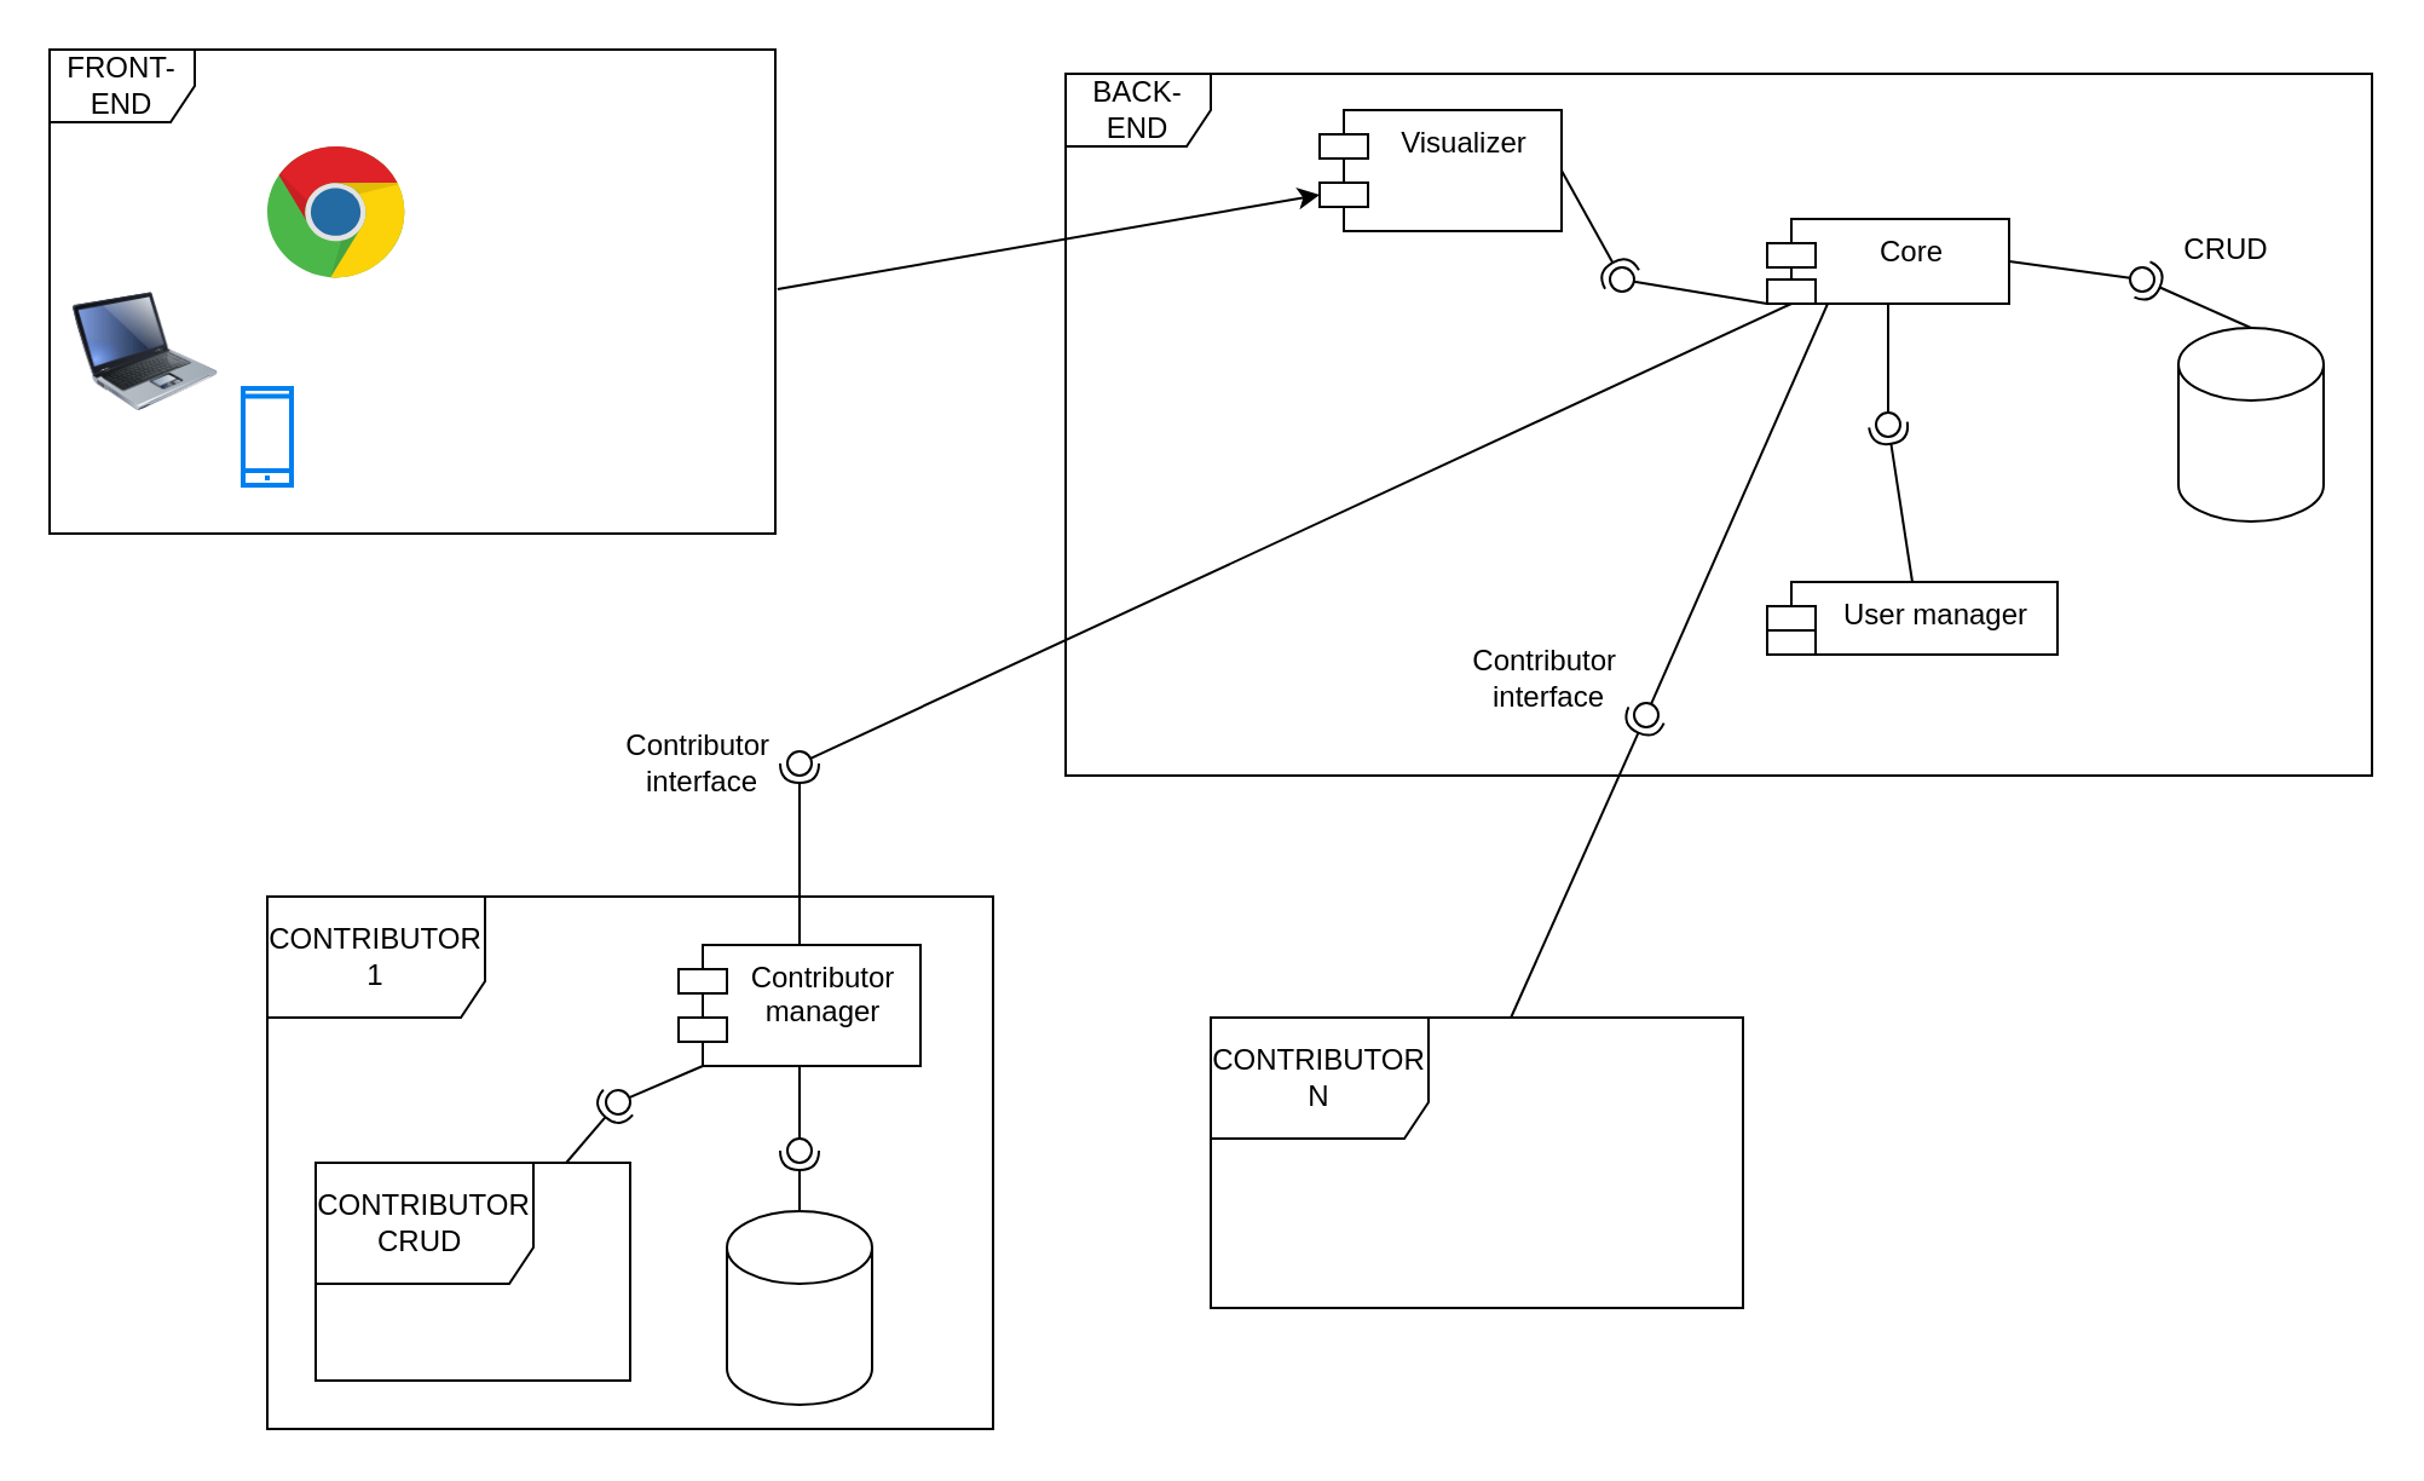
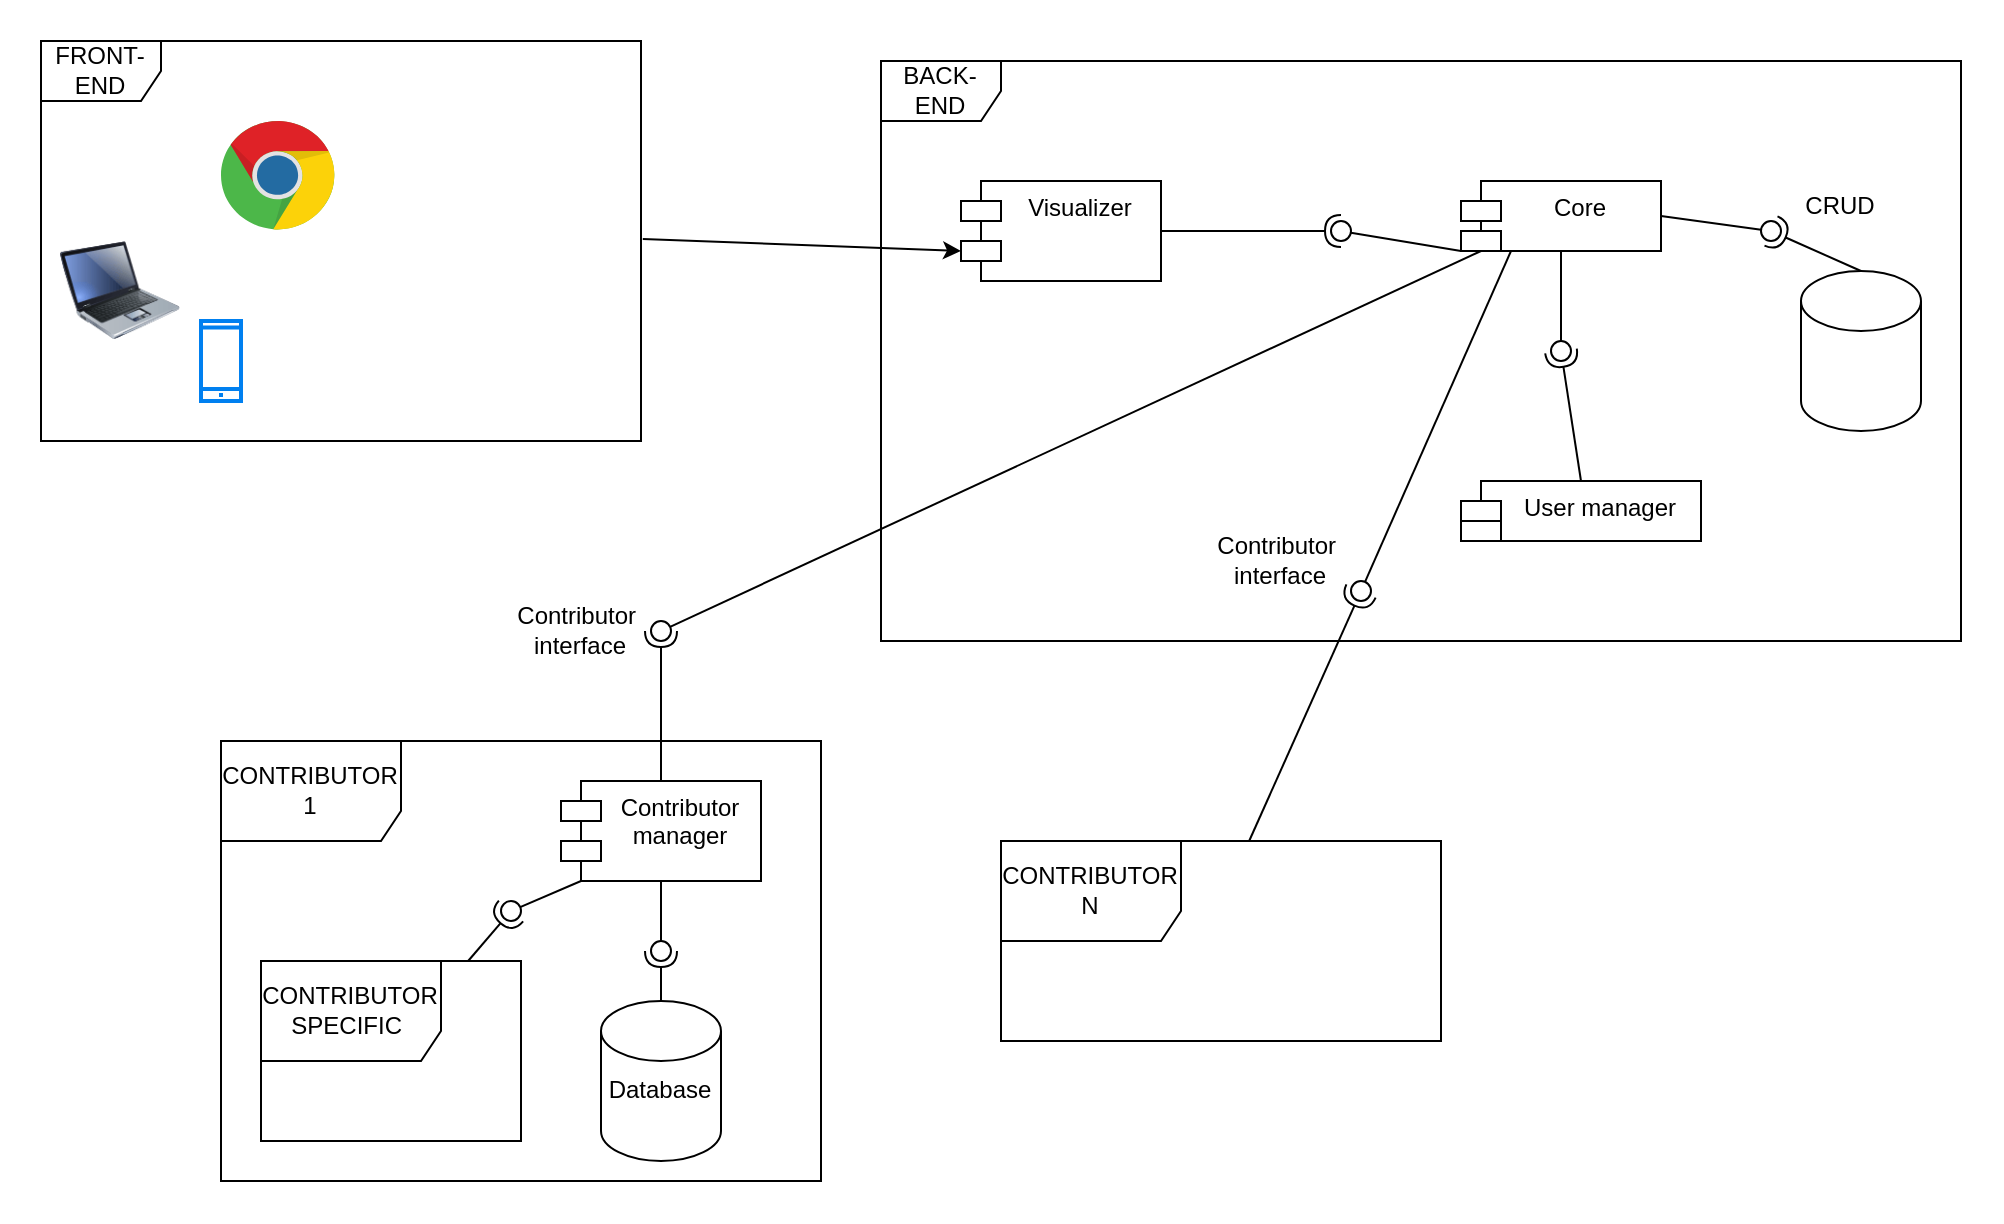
- <mxCell id="10" value="Visualizer" style="shape=module;align=left;spacingLeft=20;align=center;verticalAlign=top;" vertex="1" parent="1"><mxGeometry x="545" y="45" width="100" height="50" as="geometry" /></mxCell>
+ <mxCell id="10" value="Visualizer" style="shape=module;align=left;spacingLeft=20;align=center;verticalAlign=top;" vertex="1" parent="1"><mxGeometry x="480" y="90" width="100" height="50" as="geometry" /></mxCell>
- <mxCell id="5" value="CONTRIBUTOR N" style="shape=umlFrame;whiteSpace=wrap;html=1;width=90;height=50;" vertex="1" parent="1"><mxGeometry x="500" y="420" width="220" height="120" as="geometry" /></mxCell>
+ <mxCell id="5" value="CONTRIBUTOR N" style="shape=umlFrame;whiteSpace=wrap;html=1;width=90;height=50;" vertex="1" parent="1"><mxGeometry x="500" y="420" width="220" height="100" as="geometry" /></mxCell>
- <mxCell id="32" value="CONTRIBUTOR CRUD&amp;nbsp;" style="shape=umlFrame;whiteSpace=wrap;html=1;width=90;height=50;" vertex="1" parent="1"><mxGeometry x="130" y="480" width="130" height="90" as="geometry" /></mxCell>
+ <mxCell id="32" value="CONTRIBUTOR SPECIFIC&amp;nbsp;" style="shape=umlFrame;whiteSpace=wrap;html=1;width=90;height=50;" vertex="1" parent="1"><mxGeometry x="130" y="480" width="130" height="90" as="geometry" /></mxCell>
+ <mxCell id="14" value="Database" style="text;html=1;strokeColor=none;fillColor=none;align=center;verticalAlign=middle;whiteSpace=wrap;rounded=0;" vertex="1" parent="1"><mxGeometry x="310" y="535" width="40" height="20" as="geometry" /></mxCell>
